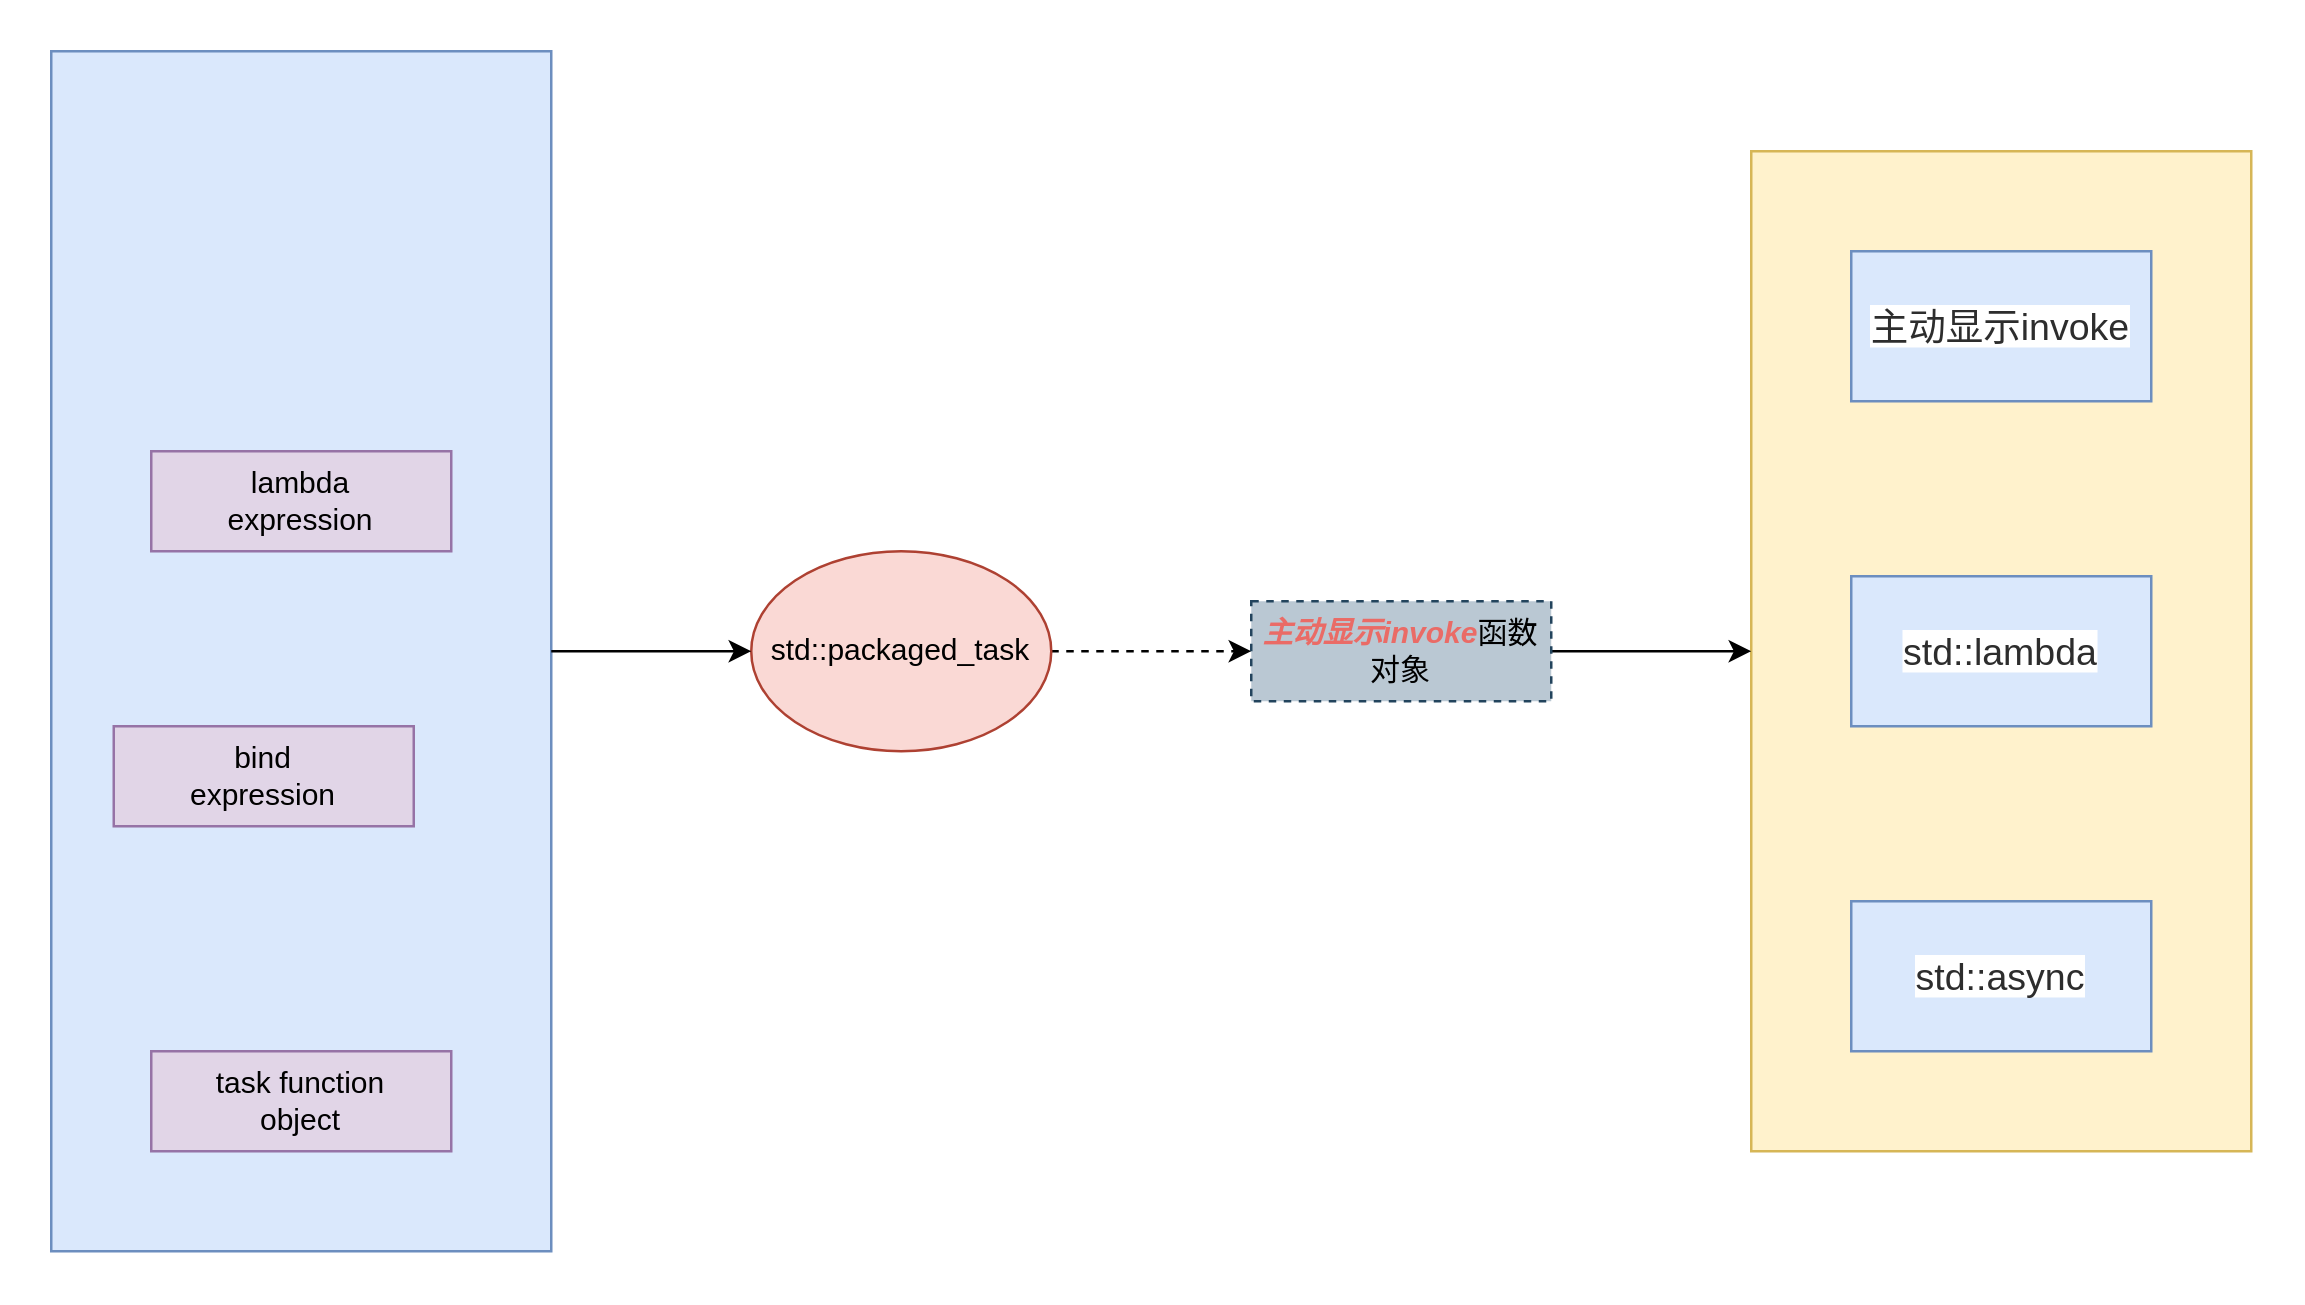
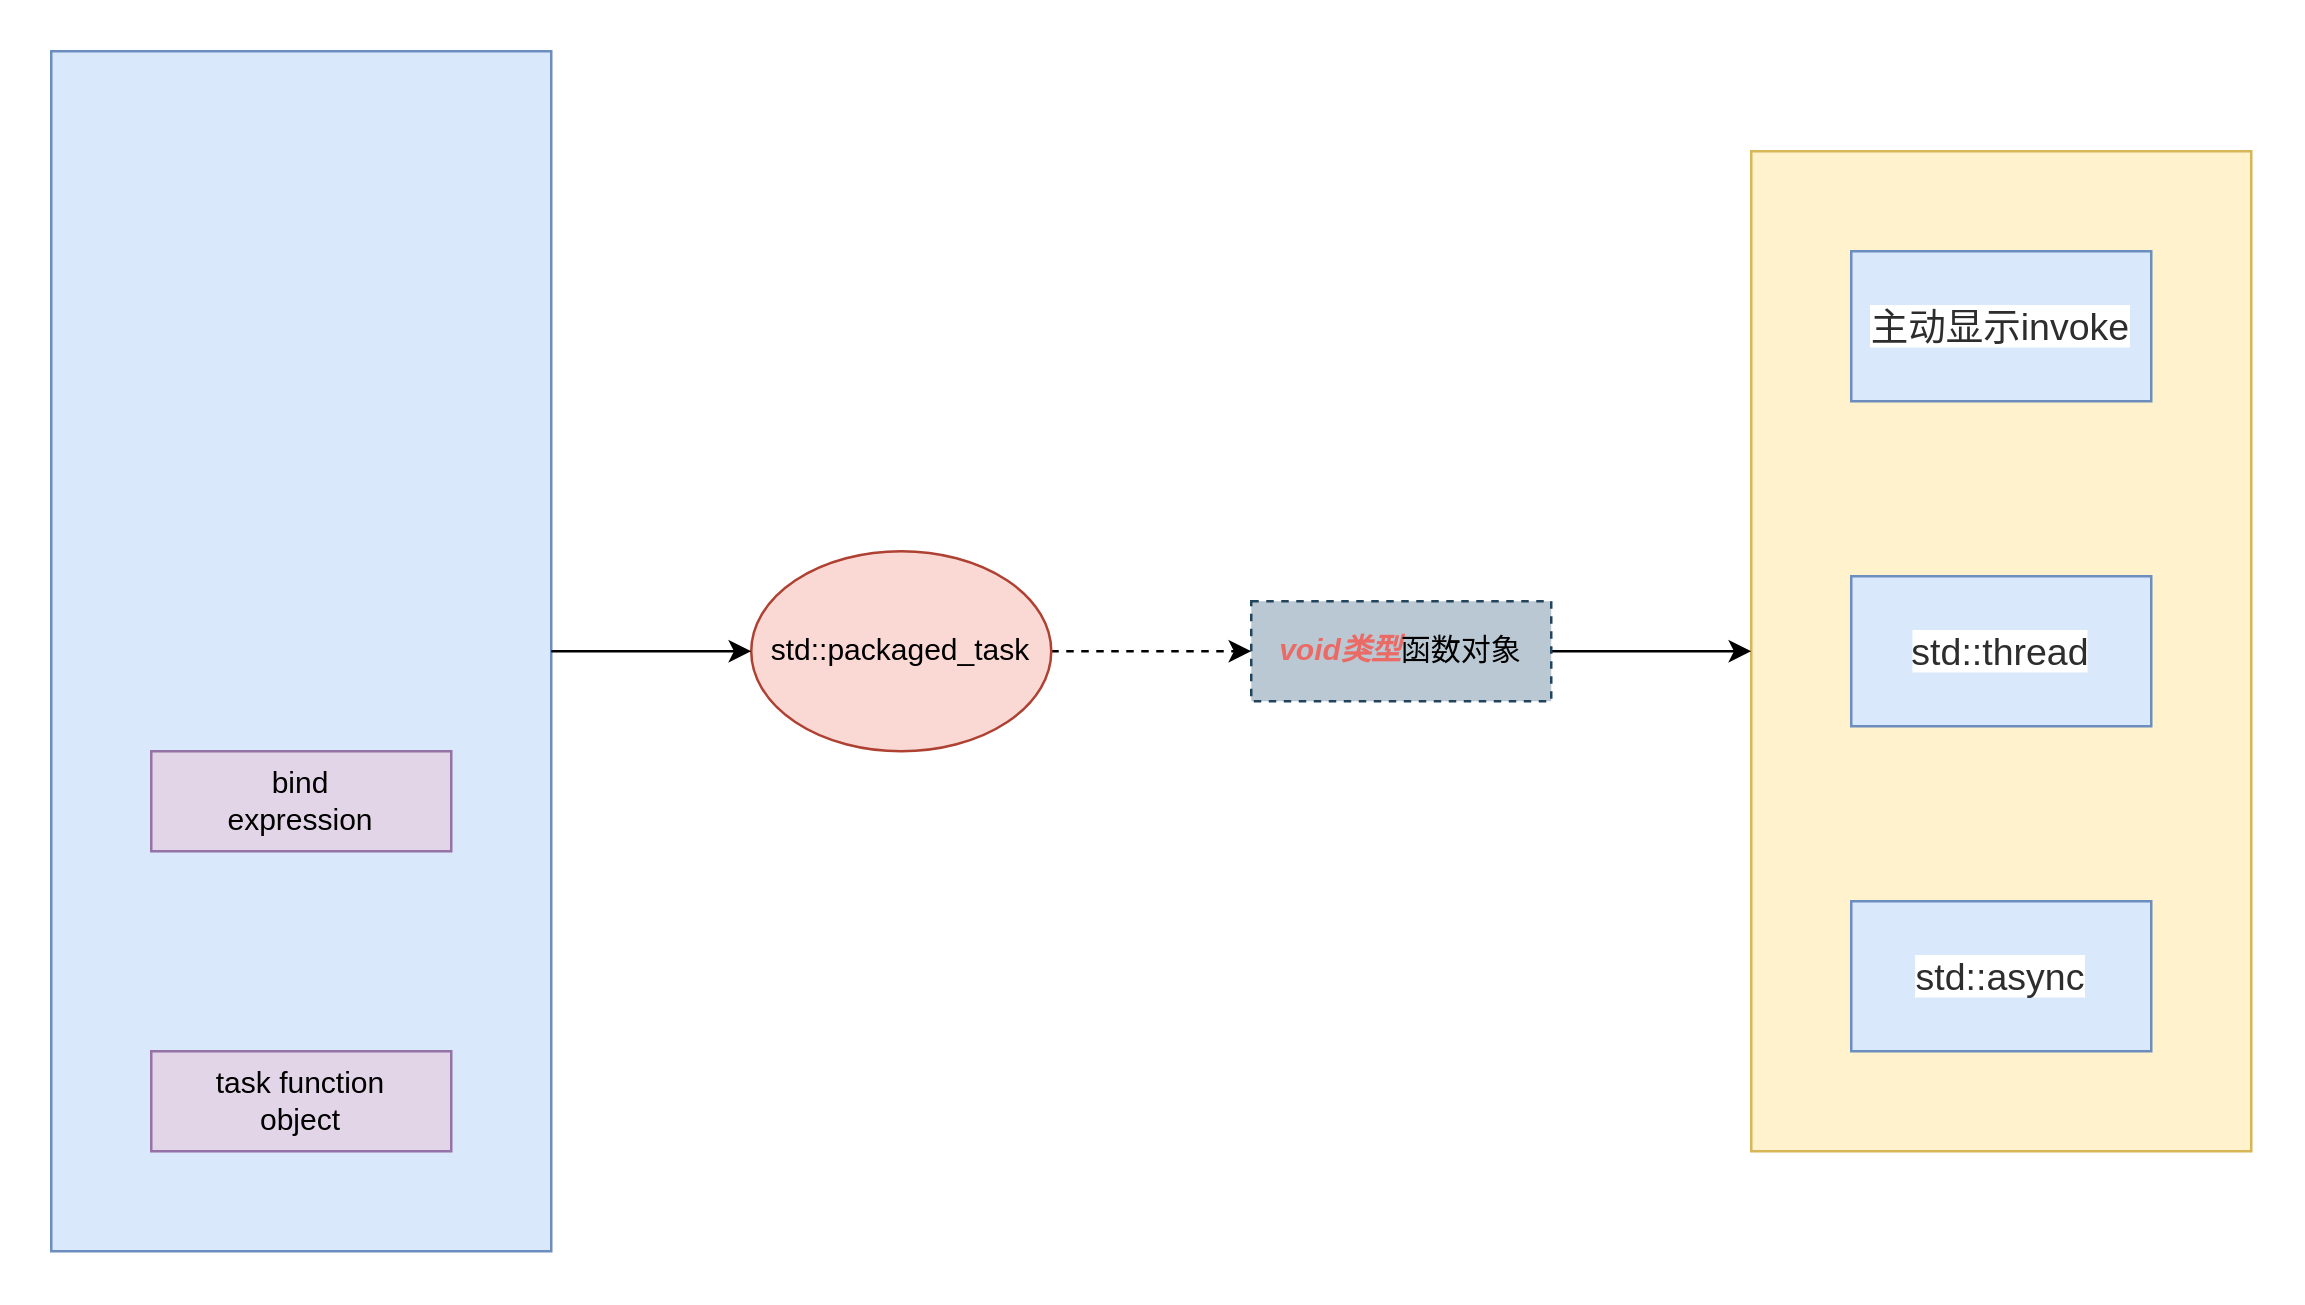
- <mxCell id="6" value="lambda&lt;br&gt;expression" style="rounded=0;whiteSpace=wrap;html=1;fillColor=#e1d5e7;strokeColor=#9673a6;" vertex="1" parent="1"><mxGeometry y="180" width="120" height="40" as="geometry" x="60" /></mxCell>
- <mxCell id="10" value="&lt;b&gt;&lt;font color=&quot;#ea6b66&quot;&gt;&lt;i&gt;主动显示invoke&lt;/i&gt;&lt;/font&gt;&lt;/b&gt;函数对象" style="rounded=0;whiteSpace=wrap;html=1;fillColor=#bac8d3;strokeColor=#23445d;dashed=1;" vertex="1" parent="1"><mxGeometry x="500" y="240" width="120" height="40" as="geometry" /></mxCell>
+ <mxCell id="10" value="&lt;b&gt;&lt;font color=&quot;#ea6b66&quot;&gt;&lt;i&gt;void类型&lt;/i&gt;&lt;/font&gt;&lt;/b&gt;函数对象" style="rounded=0;whiteSpace=wrap;html=1;fillColor=#bac8d3;strokeColor=#23445d;dashed=1;" vertex="1" parent="1"><mxGeometry x="500" y="240" width="120" height="40" as="geometry" /></mxCell>
- <mxCell id="13" value="&lt;div style=&quot;text-align: left&quot;&gt;&lt;font color=&quot;#2d2d2d&quot;&gt;&lt;span style=&quot;font-size: 15px ; background-color: rgb(255 , 255 , 255)&quot;&gt;std::lambda&lt;/span&gt;&lt;/font&gt;&lt;/div&gt;" style="rounded=0;whiteSpace=wrap;html=1;fillColor=#dae8fc;strokeColor=#6c8ebf;" vertex="1" parent="1"><mxGeometry x="740" y="230" width="120" height="60" as="geometry" /></mxCell>
+ <mxCell id="13" value="&lt;div style=&quot;text-align: left&quot;&gt;&lt;font color=&quot;#2d2d2d&quot;&gt;&lt;span style=&quot;font-size: 15px ; background-color: rgb(255 , 255 , 255)&quot;&gt;std::thread&lt;/span&gt;&lt;/font&gt;&lt;/div&gt;" style="rounded=0;whiteSpace=wrap;html=1;fillColor=#dae8fc;strokeColor=#6c8ebf;" vertex="1" parent="1"><mxGeometry x="740" y="230" width="120" height="60" as="geometry" /></mxCell>
- <mxCell id="7" value="bind&lt;br&gt;expression" style="rounded=0;whiteSpace=wrap;html=1;fillColor=#e1d5e7;strokeColor=#9673a6;" vertex="1" parent="1"><mxGeometry x="45" y="290" width="120" height="40" as="geometry" /></mxCell>
+ <mxCell id="7" value="bind&lt;br&gt;expression" style="rounded=0;whiteSpace=wrap;html=1;fillColor=#e1d5e7;strokeColor=#9673a6;" vertex="1" parent="1"><mxGeometry y="300" width="120" height="40" as="geometry" x="60" /></mxCell>
